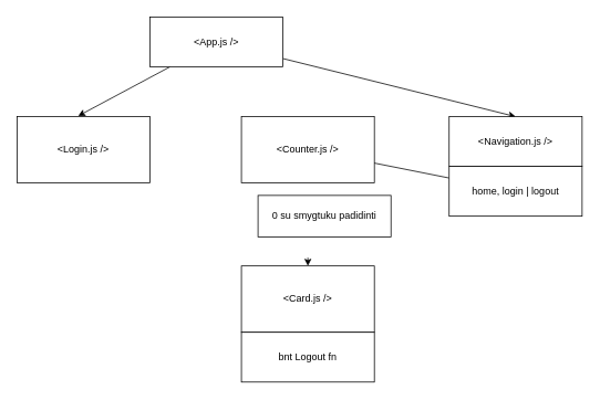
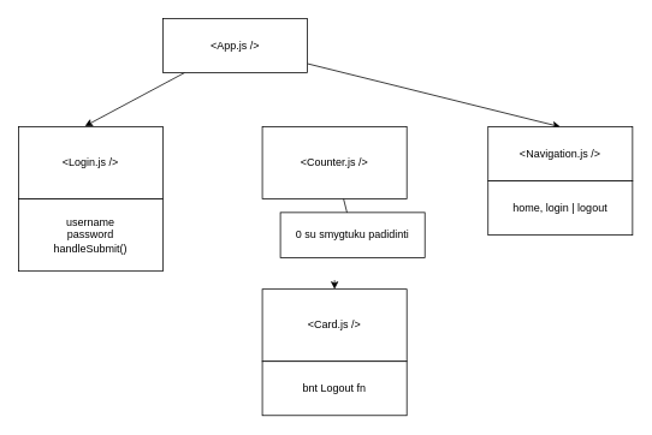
- <mxCell id="13" value="" style="edgeStyle=none;html=1;endArrow=none;" edge="1" parent="1" source="6" target="14"><mxGeometry relative="1" as="geometry"><mxPoint x="370" y="220" as="sourcePoint" /><mxPoint x="370" y="280" as="targetPoint" /></mxGeometry></mxCell>
+ <mxCell id="13" value="" style="edgeStyle=none;html=1;endArrow=none;" edge="1" parent="1" source="6" target="12"><mxGeometry relative="1" as="geometry"><mxPoint x="370" y="220" as="sourcePoint" /><mxPoint x="370" y="280" as="targetPoint" /></mxGeometry></mxCell>
+ <mxCell id="11" value="username&lt;br&gt;password&lt;br&gt;handleSubmit()" style="rounded=0;whiteSpace=wrap;html=1;" vertex="1" parent="1"><mxGeometry x="20" y="220" width="160" height="80" as="geometry" /></mxCell>
